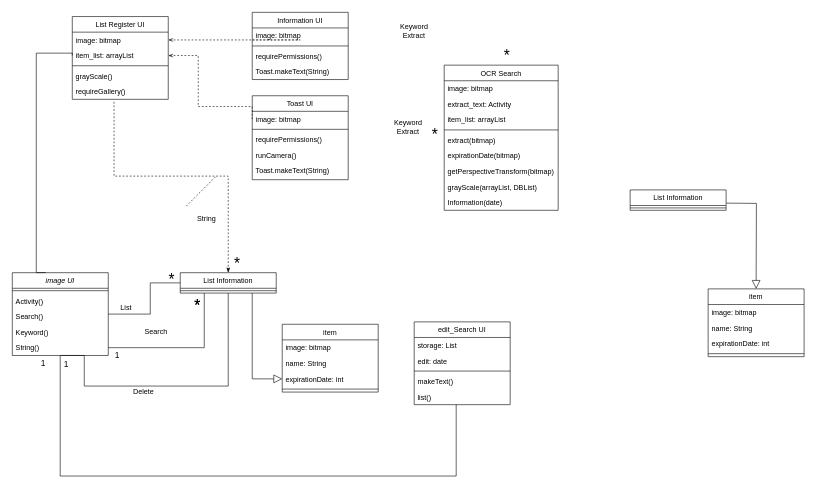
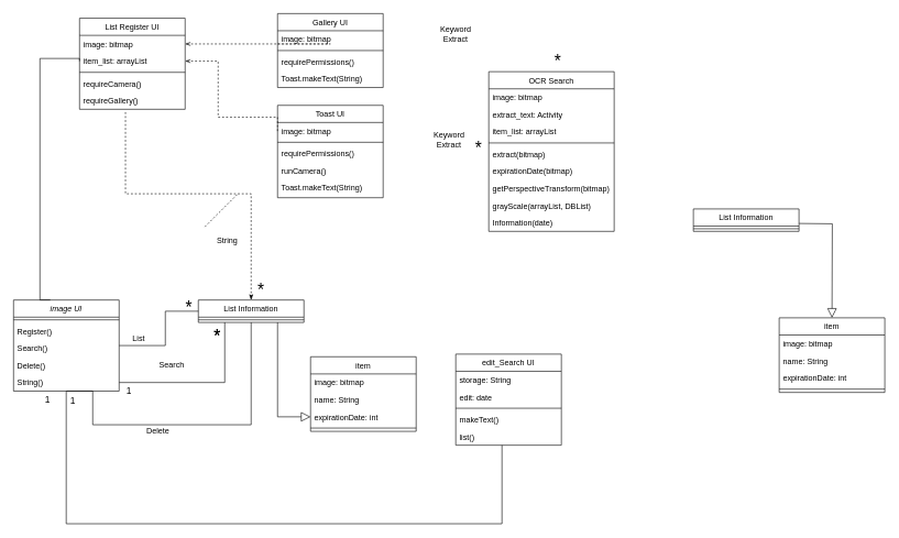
- <mxCell id="64" value="Information UI" style="swimlane;fontStyle=0;align=center;verticalAlign=top;childLayout=stackLayout;horizontal=1;startSize=26;horizontalStack=0;resizeParent=1;resizeLast=0;collapsible=1;marginBottom=0;rounded=0;shadow=0;strokeWidth=1;" parent="1" vertex="1"><mxGeometry x="420" y="20" width="160" height="112" as="geometry"><mxRectangle x="550" y="140" width="160" height="26" as="alternateBounds" /></mxGeometry></mxCell>
+ <mxCell id="64" value="Gallery UI" style="swimlane;fontStyle=0;align=center;verticalAlign=top;childLayout=stackLayout;horizontal=1;startSize=26;horizontalStack=0;resizeParent=1;resizeLast=0;collapsible=1;marginBottom=0;rounded=0;shadow=0;strokeWidth=1;" parent="1" vertex="1"><mxGeometry x="420" y="20" width="160" height="112" as="geometry"><mxRectangle x="550" y="140" width="160" height="26" as="alternateBounds" /></mxGeometry></mxCell>
- <mxCell id="54" value="grayScale()" style="text;align=left;verticalAlign=top;spacingLeft=4;spacingRight=4;overflow=hidden;rotatable=0;points=[[0,0.5],[1,0.5]];portConstraint=eastwest;" parent="50" vertex="1"><mxGeometry y="86" width="160" height="26" as="geometry" /></mxCell>
+ <mxCell id="54" value="requireCamera()" style="text;align=left;verticalAlign=top;spacingLeft=4;spacingRight=4;overflow=hidden;rotatable=0;points=[[0,0.5],[1,0.5]];portConstraint=eastwest;" parent="50" vertex="1"><mxGeometry y="86" width="160" height="26" as="geometry" /></mxCell>
- <mxCell id="22" value="Activity()" style="text;align=left;verticalAlign=top;spacingLeft=4;spacingRight=4;overflow=hidden;rotatable=0;points=[[0,0.5],[1,0.5]];portConstraint=eastwest;" parent="20" vertex="1"><mxGeometry y="34" width="160" height="26" as="geometry" /></mxCell>
+ <mxCell id="22" value="Register()" style="text;align=left;verticalAlign=top;spacingLeft=4;spacingRight=4;overflow=hidden;rotatable=0;points=[[0,0.5],[1,0.5]];portConstraint=eastwest;" parent="20" vertex="1"><mxGeometry y="34" width="160" height="26" as="geometry" /></mxCell>
- <mxCell id="24" value="Keyword()" style="text;align=left;verticalAlign=top;spacingLeft=4;spacingRight=4;overflow=hidden;rotatable=0;points=[[0,0.5],[1,0.5]];portConstraint=eastwest;" parent="20" vertex="1"><mxGeometry y="86" width="160" height="26" as="geometry" /></mxCell>
+ <mxCell id="24" value="Delete()" style="text;align=left;verticalAlign=top;spacingLeft=4;spacingRight=4;overflow=hidden;rotatable=0;points=[[0,0.5],[1,0.5]];portConstraint=eastwest;" parent="20" vertex="1"><mxGeometry y="86" width="160" height="26" as="geometry" /></mxCell>
- <mxCell id="70" value="storage: List" style="text;align=left;verticalAlign=top;spacingLeft=4;spacingRight=4;overflow=hidden;rotatable=0;points=[[0,0.5],[1,0.5]];portConstraint=eastwest;" parent="69" vertex="1"><mxGeometry y="26" width="160" height="26" as="geometry" /></mxCell>
+ <mxCell id="70" value="storage: String" style="text;align=left;verticalAlign=top;spacingLeft=4;spacingRight=4;overflow=hidden;rotatable=0;points=[[0,0.5],[1,0.5]];portConstraint=eastwest;" parent="69" vertex="1"><mxGeometry y="26" width="160" height="26" as="geometry" /></mxCell>
